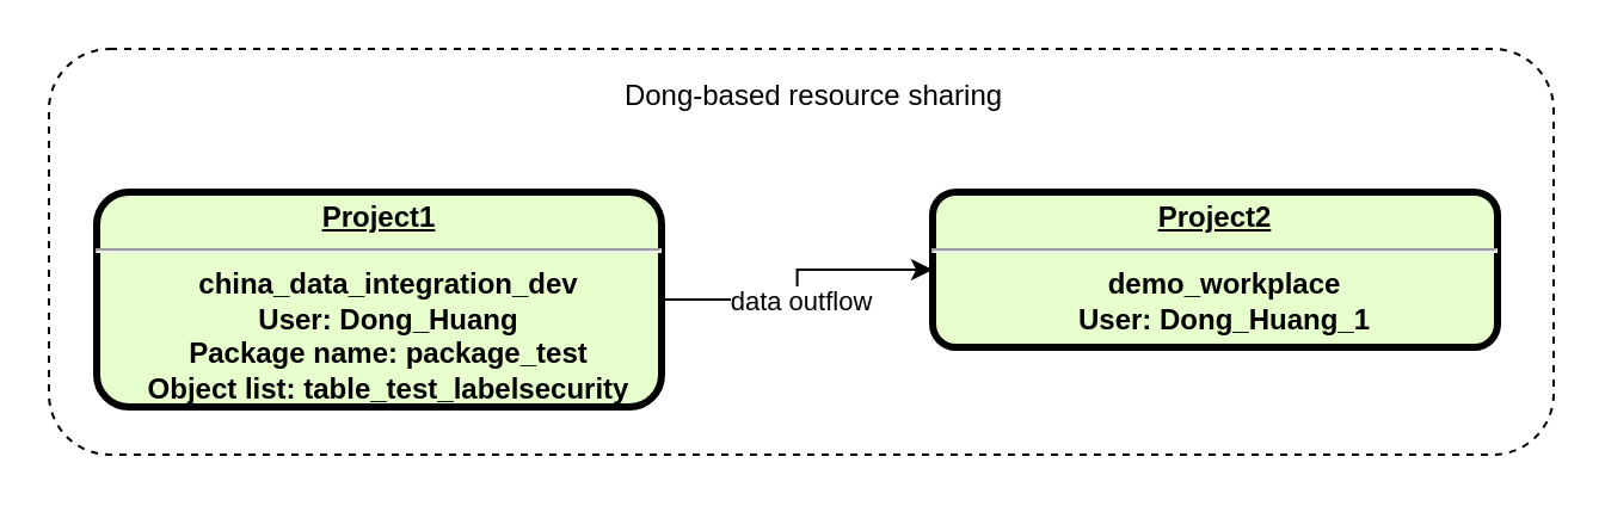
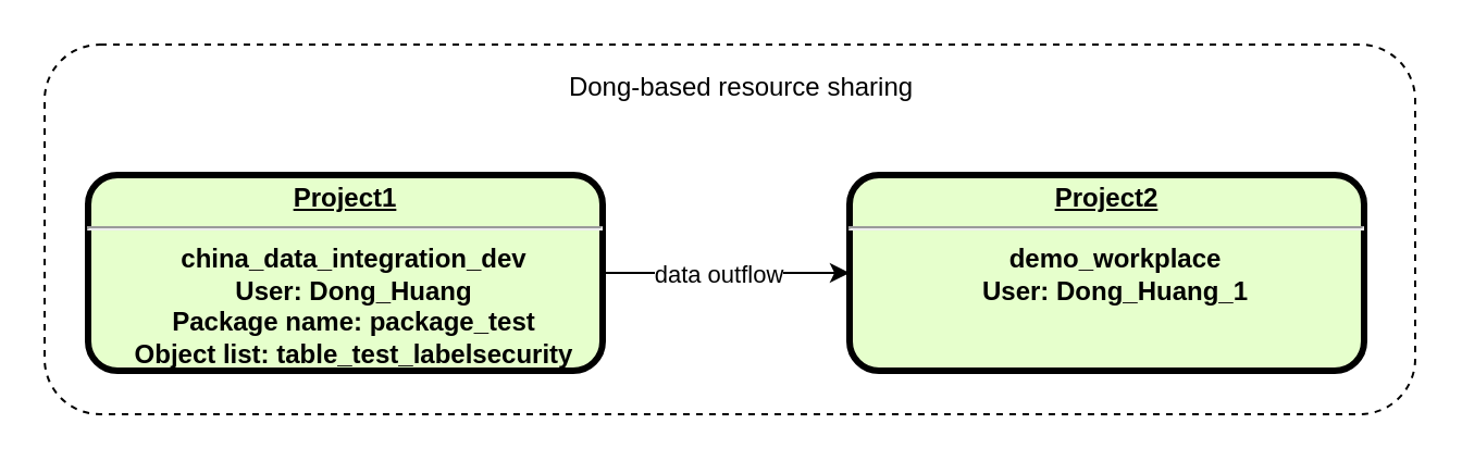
- <mxCell id="6" value="&lt;p style=&quot;margin: 0px ; margin-top: 4px ; text-align: center ; text-decoration: underline&quot;&gt;&lt;strong&gt;Project2&lt;/strong&gt;&lt;/p&gt;&lt;hr&gt;&lt;p style=&quot;margin: 0px ; margin-left: 8px&quot;&gt;demo_workplace&lt;/p&gt;&lt;p style=&quot;margin: 0px ; margin-left: 8px&quot;&gt;User: Dong_Huang_1&lt;/p&gt;" style="verticalAlign=middle;align=center;overflow=fill;fontSize=12;fontFamily=Helvetica;html=1;rounded=1;fontStyle=1;strokeWidth=3;fillColor=#E6FFCC" parent="1" vertex="1"><mxGeometry x="390" y="80" width="236.5" height="65" as="geometry" /></mxCell>
+ <mxCell id="6" value="&lt;p style=&quot;margin: 0px ; margin-top: 4px ; text-align: center ; text-decoration: underline&quot;&gt;&lt;strong&gt;Project2&lt;/strong&gt;&lt;/p&gt;&lt;hr&gt;&lt;p style=&quot;margin: 0px ; margin-left: 8px&quot;&gt;demo_workplace&lt;/p&gt;&lt;p style=&quot;margin: 0px ; margin-left: 8px&quot;&gt;User: Dong_Huang_1&lt;/p&gt;" style="verticalAlign=middle;align=center;overflow=fill;fontSize=12;fontFamily=Helvetica;html=1;rounded=1;fontStyle=1;strokeWidth=3;fillColor=#E6FFCC" parent="1" vertex="1"><mxGeometry x="390" y="80" width="236.5" height="90" as="geometry" /></mxCell>
